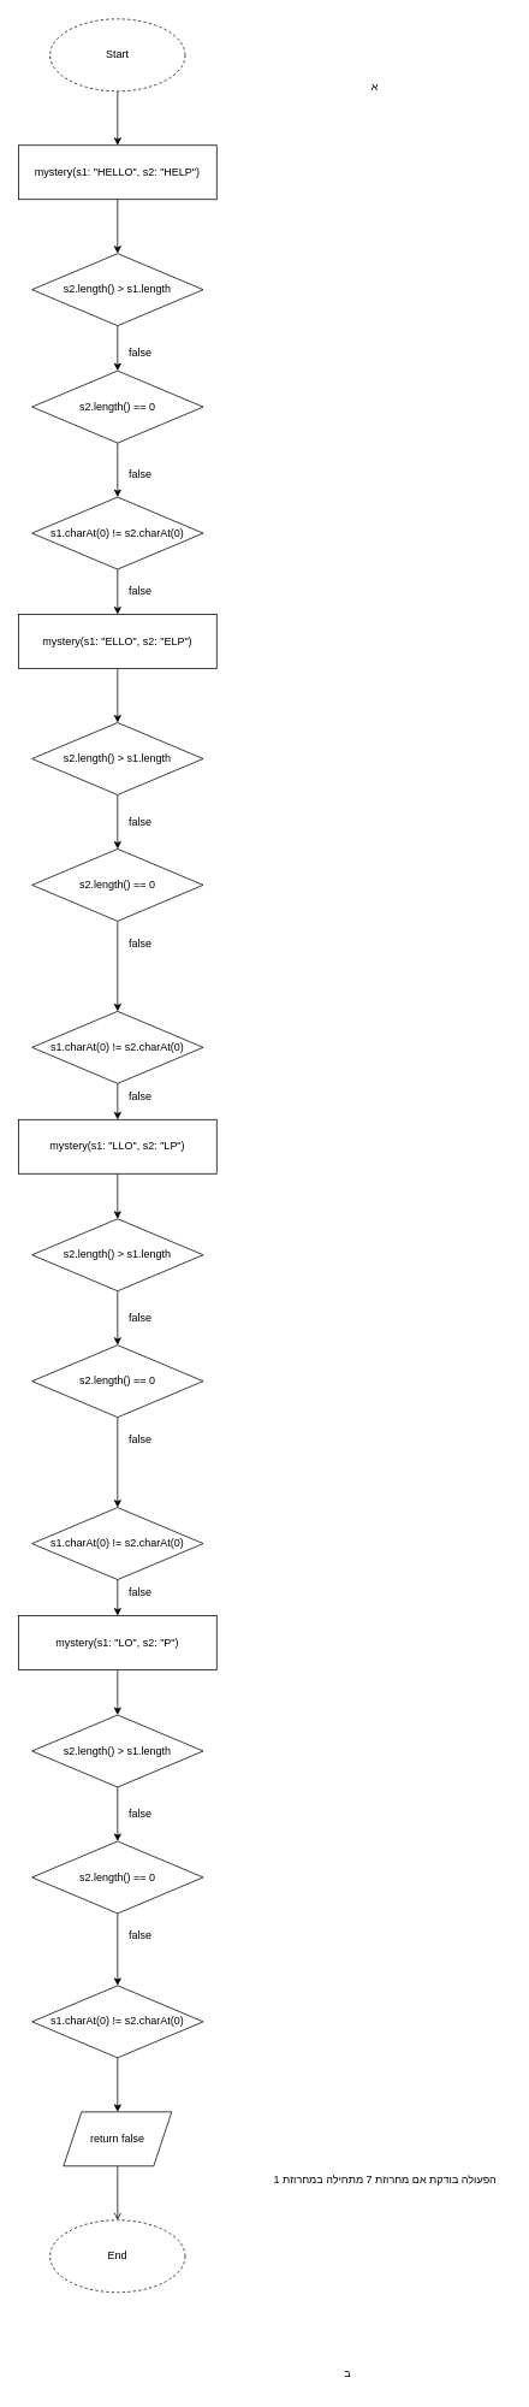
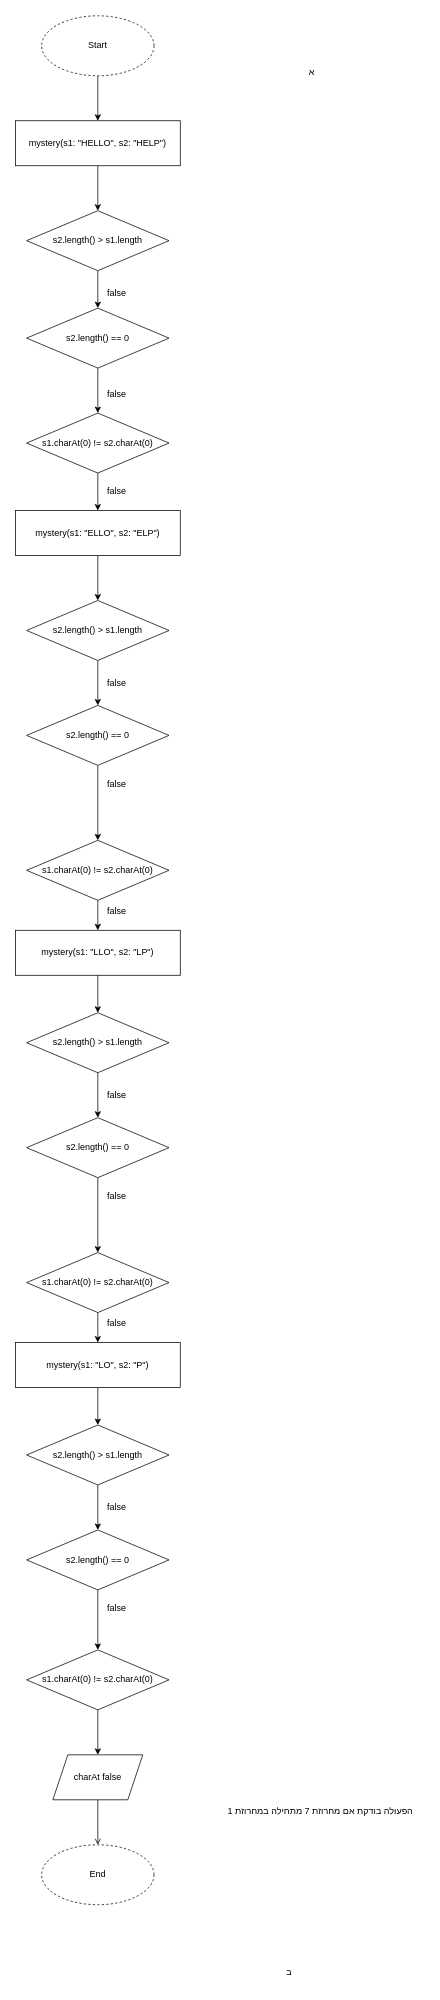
- <mxCell id="48" value="return false" style="shape=parallelogram;perimeter=parallelogramPerimeter;whiteSpace=wrap;html=1;fixedSize=1;" parent="1" vertex="1"><mxGeometry x="70" y="2340" width="120" height="60" as="geometry" /></mxCell>
+ <mxCell id="48" value="charAt false" style="shape=parallelogram;perimeter=parallelogramPerimeter;whiteSpace=wrap;html=1;fixedSize=1;" parent="1" vertex="1"><mxGeometry x="70" y="2340" width="120" height="60" as="geometry" /></mxCell>
